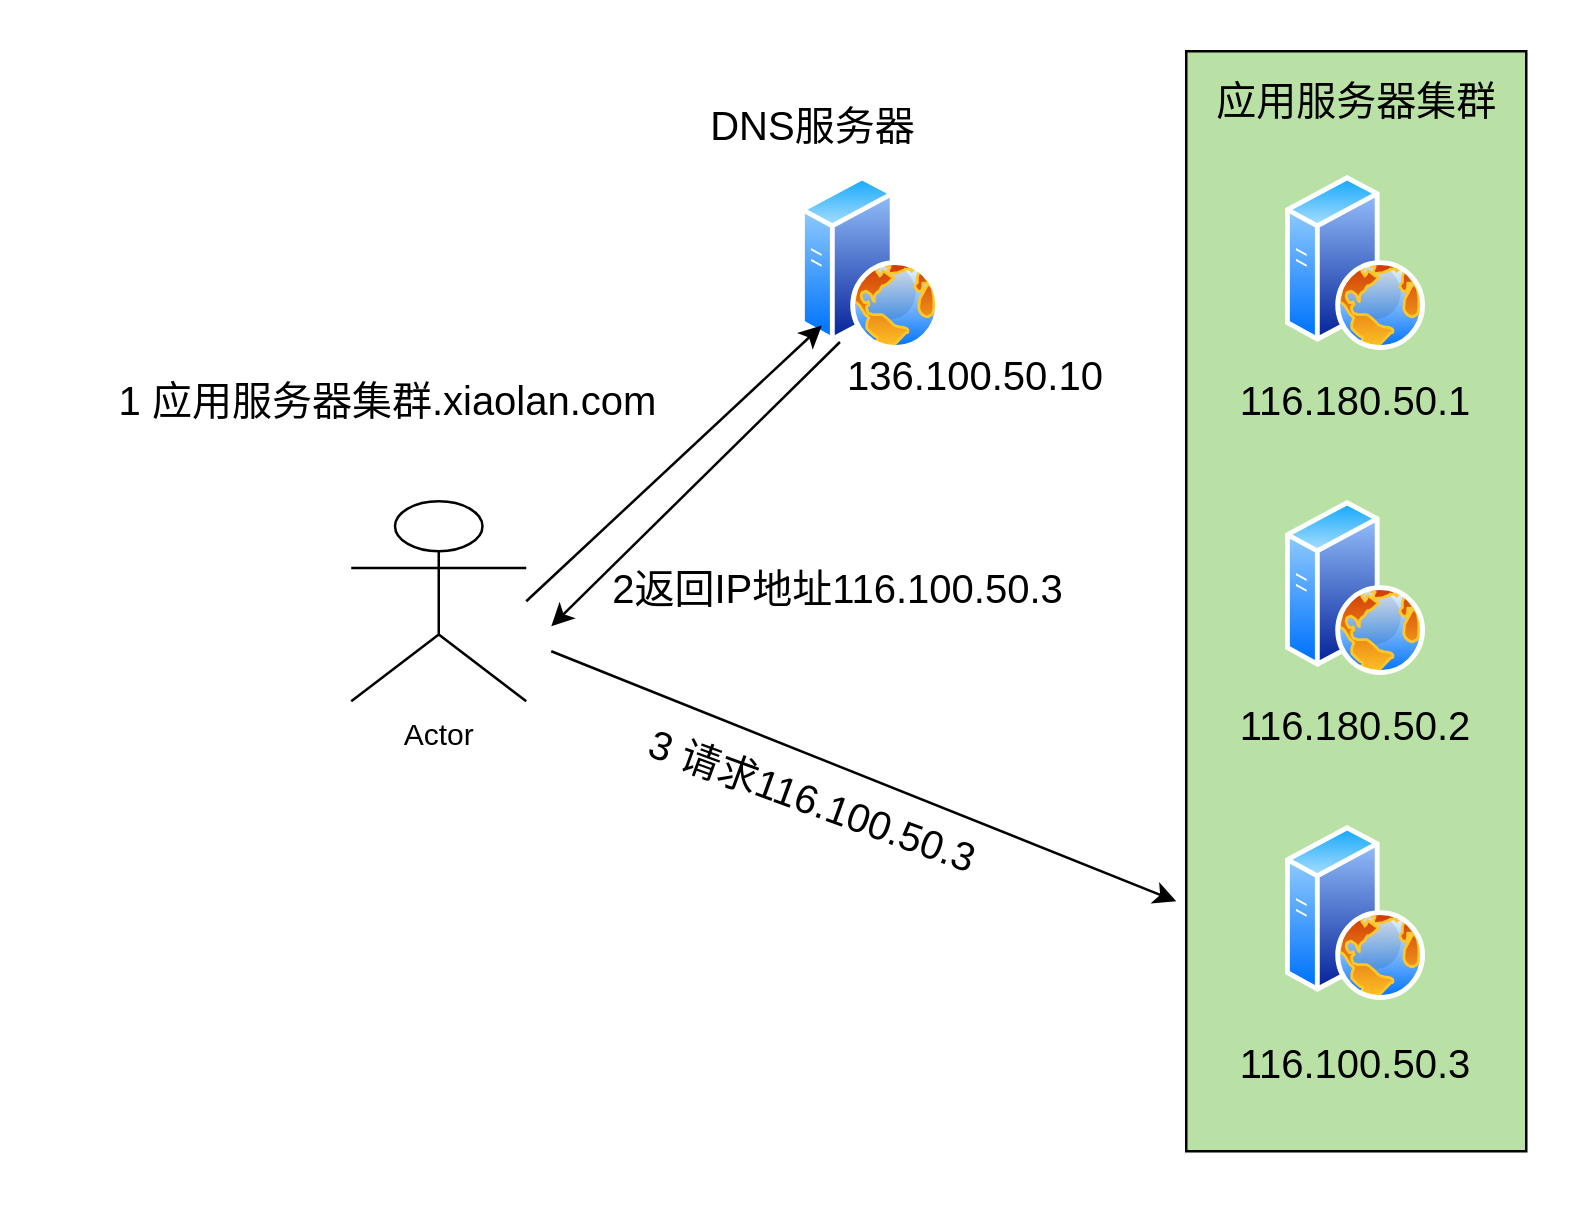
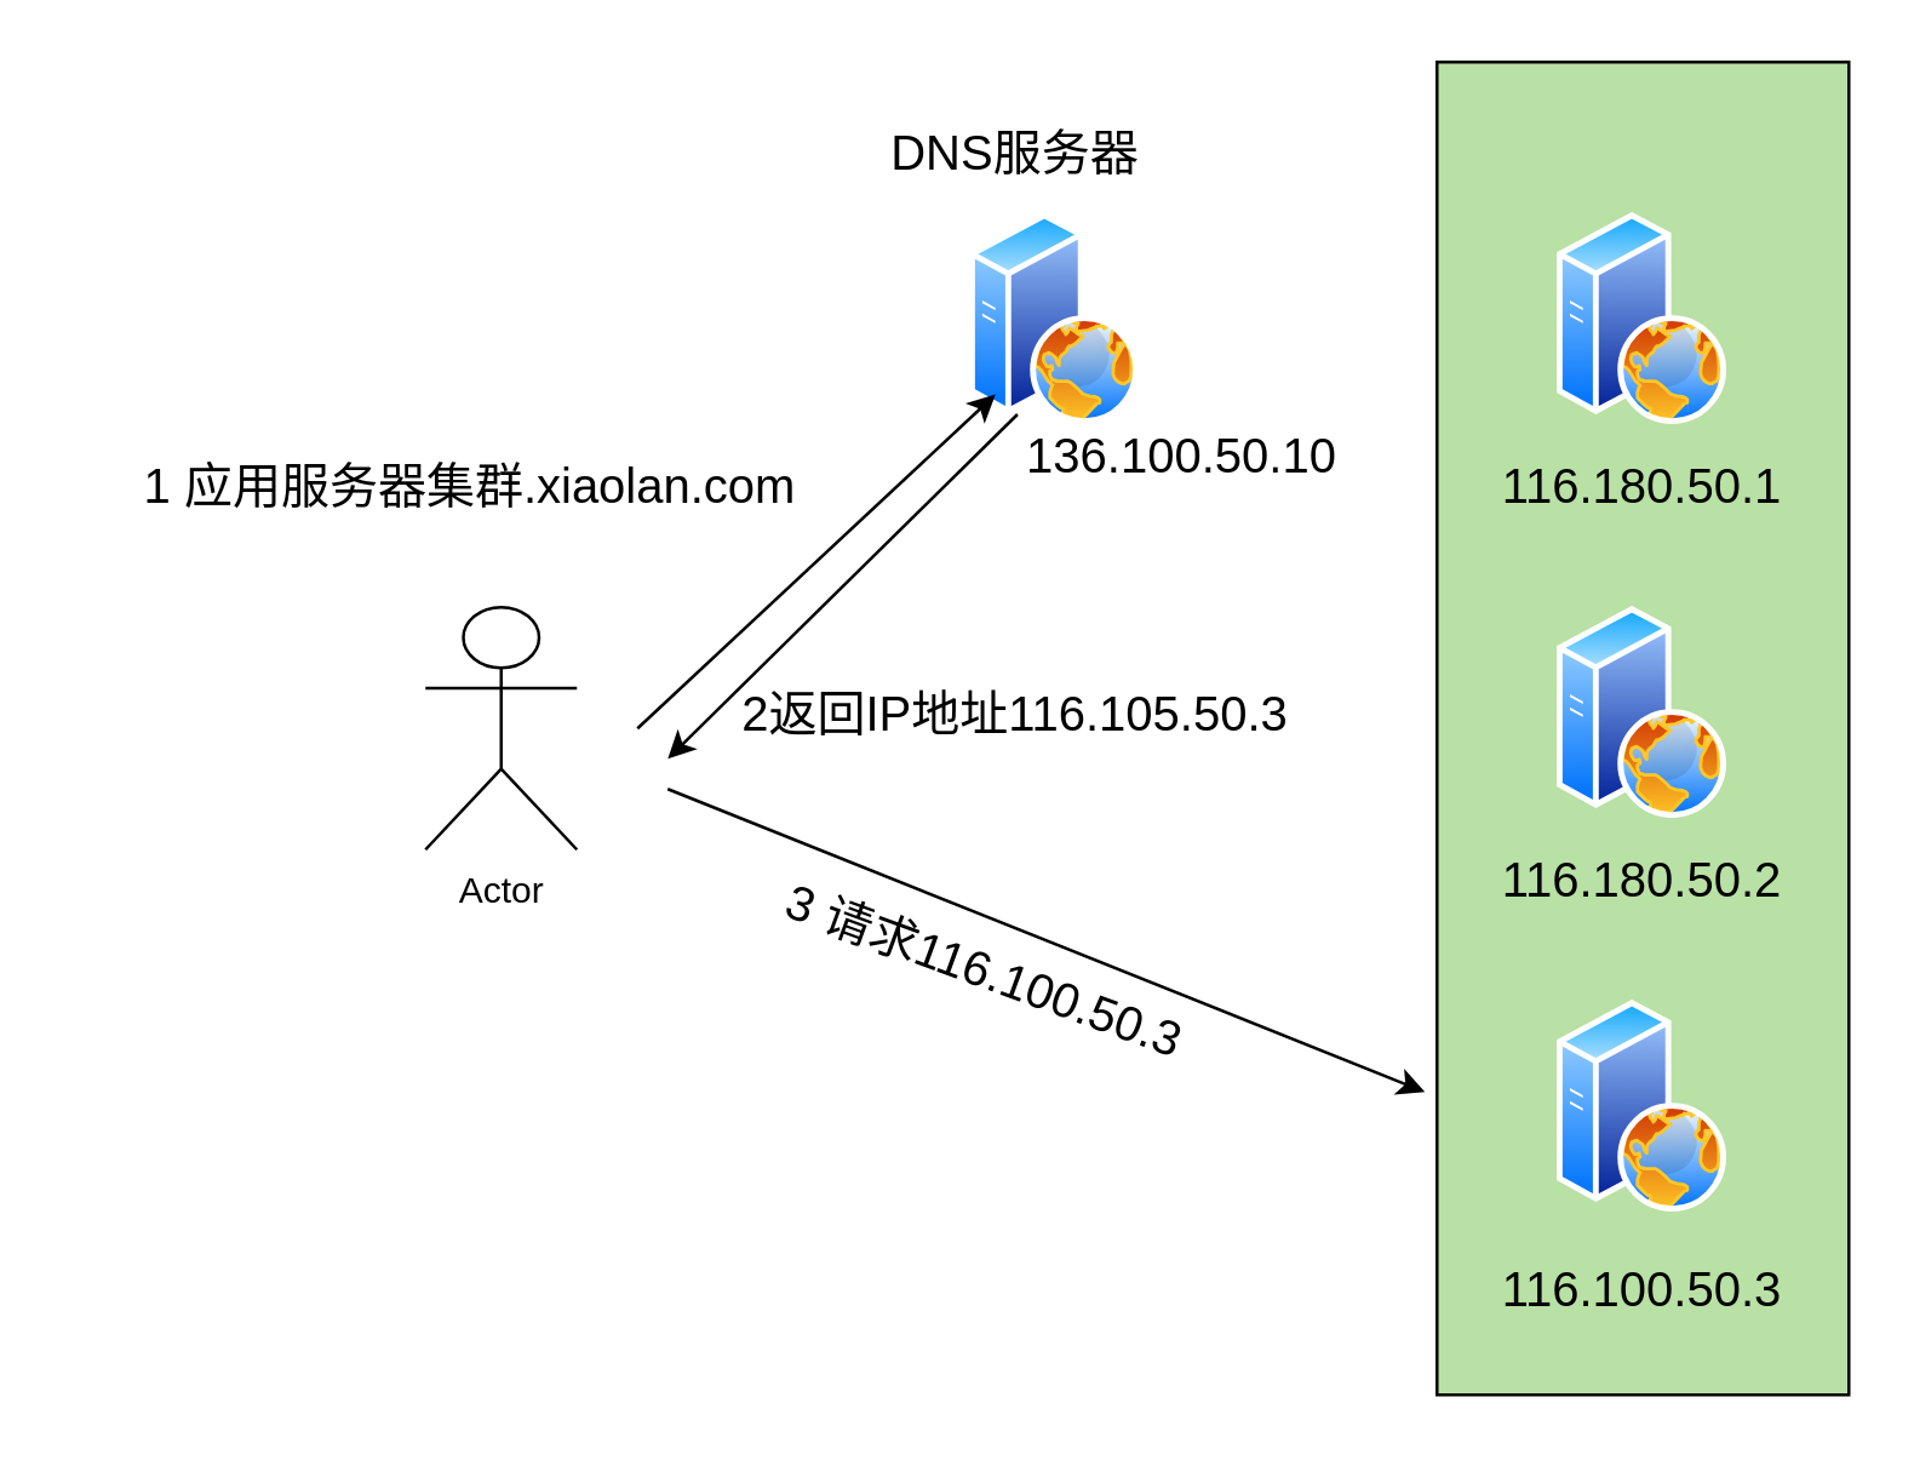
- <mxCell id="7" value="&lt;font style=&quot;font-size: 16px&quot;&gt;应用服务器集群&lt;/font&gt;" style="text;html=1;strokeColor=none;fillColor=none;align=center;verticalAlign=middle;whiteSpace=wrap;rounded=0;" vertex="1" parent="1"><mxGeometry x="480.5" y="30" width="123" height="20" as="geometry" /></mxCell>
- <mxCell id="12" value="&lt;font style=&quot;font-size: 16px&quot;&gt;DNS服务器&lt;/font&gt;" style="text;html=1;strokeColor=none;fillColor=none;align=center;verticalAlign=middle;whiteSpace=wrap;rounded=0;" vertex="1" parent="1"><mxGeometry x="220" y="40" width="210" height="20" as="geometry" /></mxCell>
+ <mxCell id="12" value="&lt;font style=&quot;font-size: 16px&quot;&gt;DNS服务器&lt;/font&gt;" style="text;html=1;strokeColor=none;fillColor=none;align=center;verticalAlign=middle;whiteSpace=wrap;rounded=0;" vertex="1" parent="1"><mxGeometry x="230" y="40" width="210" height="20" as="geometry" /></mxCell>
- <mxCell id="17" value="&lt;font style=&quot;font-size: 16px&quot;&gt;2返回IP地址116.100.50.3&lt;/font&gt;" style="text;html=1;strokeColor=none;fillColor=none;align=center;verticalAlign=middle;whiteSpace=wrap;rounded=0;" vertex="1" parent="1"><mxGeometry x="230" y="225" width="210" height="20" as="geometry" /></mxCell>
+ <mxCell id="17" value="&lt;font style=&quot;font-size: 16px&quot;&gt;2返回IP地址116.105.50.3&lt;/font&gt;" style="text;html=1;strokeColor=none;fillColor=none;align=center;verticalAlign=middle;whiteSpace=wrap;rounded=0;" vertex="1" parent="1"><mxGeometry x="230" y="225" width="210" height="20" as="geometry" /></mxCell>
- <mxCell id="2" value="Actor" style="shape=umlActor;verticalLabelPosition=bottom;verticalAlign=top;html=1;outlineConnect=0;" vertex="1" parent="1"><mxGeometry x="140" y="200" width="70" height="80" as="geometry" /></mxCell>
+ <mxCell id="2" value="Actor" style="shape=umlActor;verticalLabelPosition=bottom;verticalAlign=top;html=1;outlineConnect=0;" vertex="1" parent="1"><mxGeometry x="140" y="200" width="50" height="80" as="geometry" /></mxCell>
